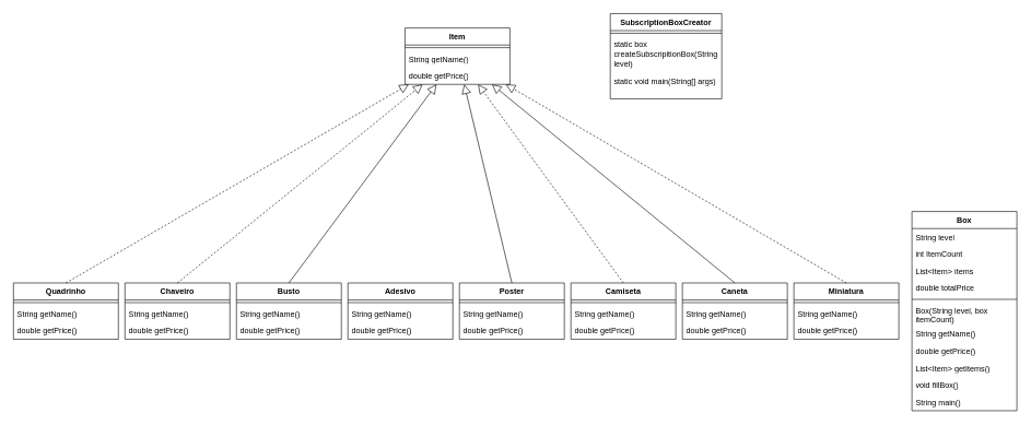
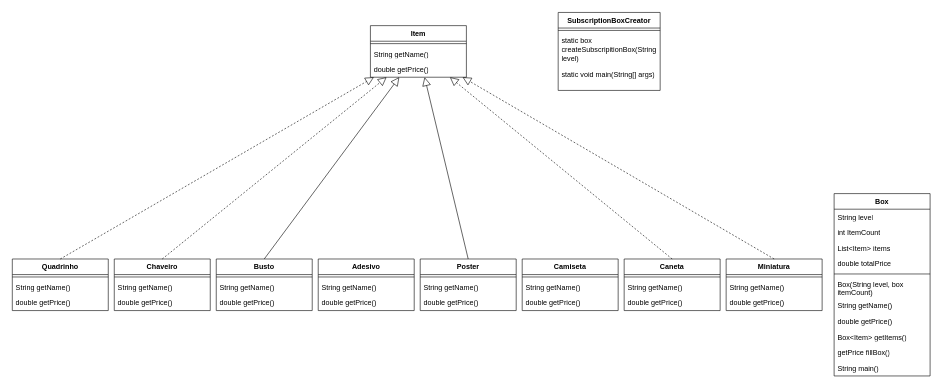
- <mxCell id="58" value="" style="endArrow=block;dashed=1;endFill=0;endSize=12;html=1;rounded=0;exitX=0.5;exitY=0;exitDx=0;exitDy=0;" edge="1" parent="1" source="42" target="22"><mxGeometry width="160" relative="1" as="geometry"><mxPoint x="790" y="441" as="sourcePoint" /><mxPoint x="729" y="322" as="targetPoint" /></mxGeometry></mxCell>
- <mxCell id="59" value="" style="endArrow=block;dashed=0;endFill=0;endSize=12;html=1;rounded=0;exitX=0.5;exitY=0;exitDx=0;exitDy=0;" edge="1" parent="1" source="46" target="22"><mxGeometry width="160" relative="1" as="geometry"><mxPoint x="960" y="441" as="sourcePoint" /><mxPoint x="774" y="322" as="targetPoint" /></mxGeometry></mxCell>
+ <mxCell id="59" value="" style="endArrow=block;dashed=1;endFill=0;endSize=12;html=1;rounded=0;exitX=0.5;exitY=0;exitDx=0;exitDy=0;" edge="1" parent="1" source="46" target="22"><mxGeometry width="160" relative="1" as="geometry"><mxPoint x="960" y="441" as="sourcePoint" /><mxPoint x="774" y="322" as="targetPoint" /></mxGeometry></mxCell>
- <mxCell id="19" value="List&amp;lt;Item&amp;gt; getItems()" style="text;strokeColor=none;fillColor=none;align=left;verticalAlign=top;spacingLeft=4;spacingRight=4;overflow=hidden;rotatable=0;points=[[0,0.5],[1,0.5]];portConstraint=eastwest;whiteSpace=wrap;html=1;" vertex="1" parent="10"><mxGeometry y="226" width="160" height="26" as="geometry" /></mxCell>
+ <mxCell id="19" value="Box&amp;lt;Item&amp;gt; getItems()" style="text;strokeColor=none;fillColor=none;align=left;verticalAlign=top;spacingLeft=4;spacingRight=4;overflow=hidden;rotatable=0;points=[[0,0.5],[1,0.5]];portConstraint=eastwest;whiteSpace=wrap;html=1;" vertex="1" parent="10"><mxGeometry y="226" width="160" height="26" as="geometry" /></mxCell>
- <mxCell id="20" value="void fillBox()" style="text;strokeColor=none;fillColor=none;align=left;verticalAlign=top;spacingLeft=4;spacingRight=4;overflow=hidden;rotatable=0;points=[[0,0.5],[1,0.5]];portConstraint=eastwest;whiteSpace=wrap;html=1;" vertex="1" parent="10"><mxGeometry y="252" width="160" height="26" as="geometry" /></mxCell>
+ <mxCell id="20" value="getPrice fillBox()" style="text;strokeColor=none;fillColor=none;align=left;verticalAlign=top;spacingLeft=4;spacingRight=4;overflow=hidden;rotatable=0;points=[[0,0.5],[1,0.5]];portConstraint=eastwest;whiteSpace=wrap;html=1;" vertex="1" parent="10"><mxGeometry y="252" width="160" height="26" as="geometry" /></mxCell>
